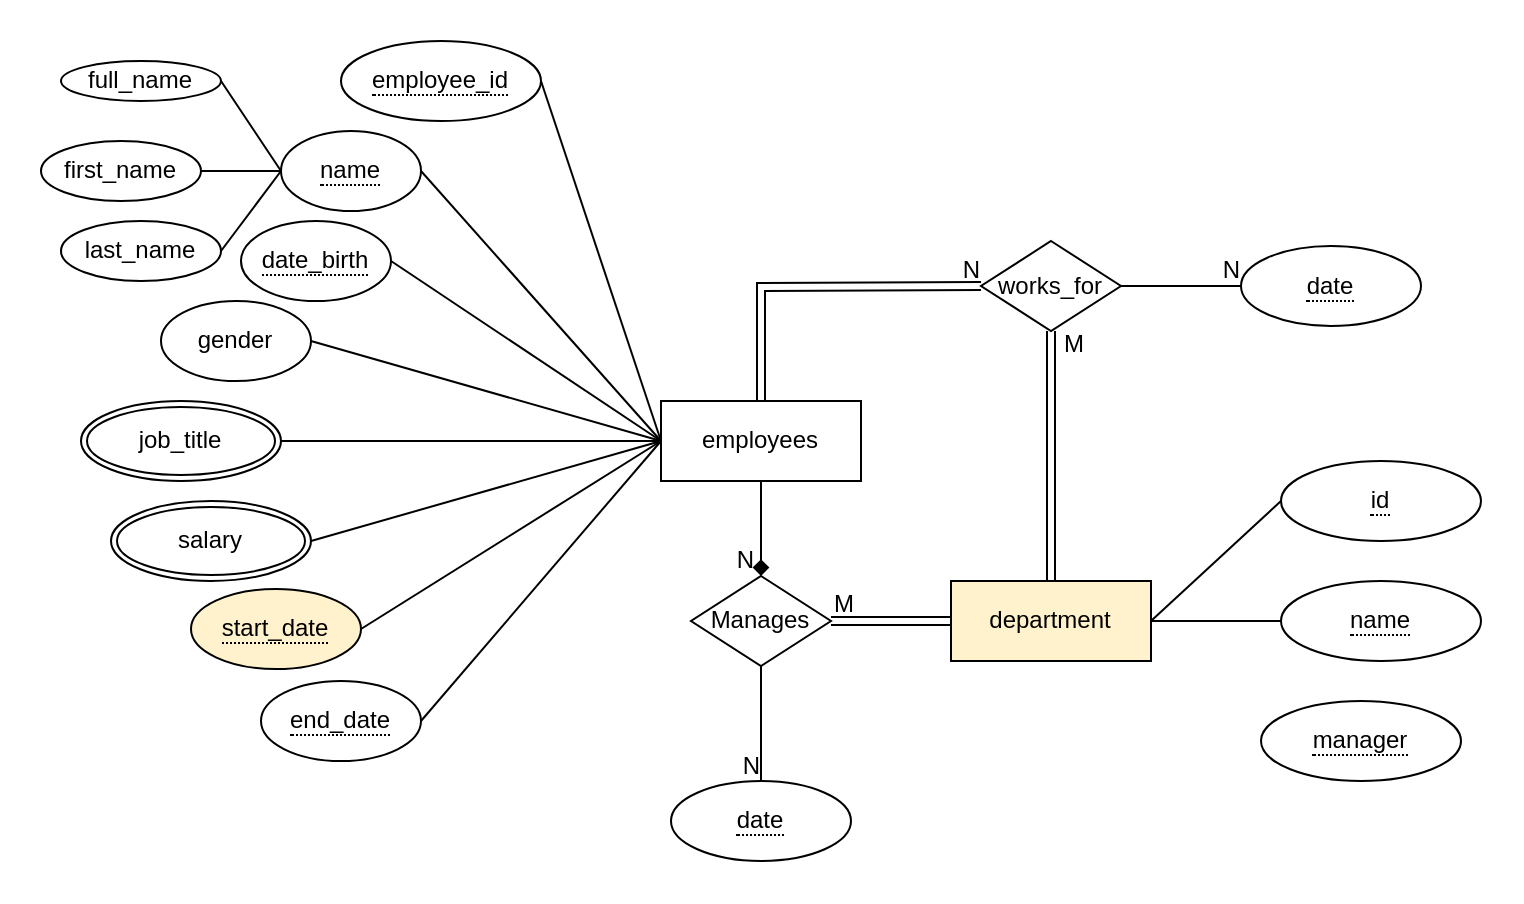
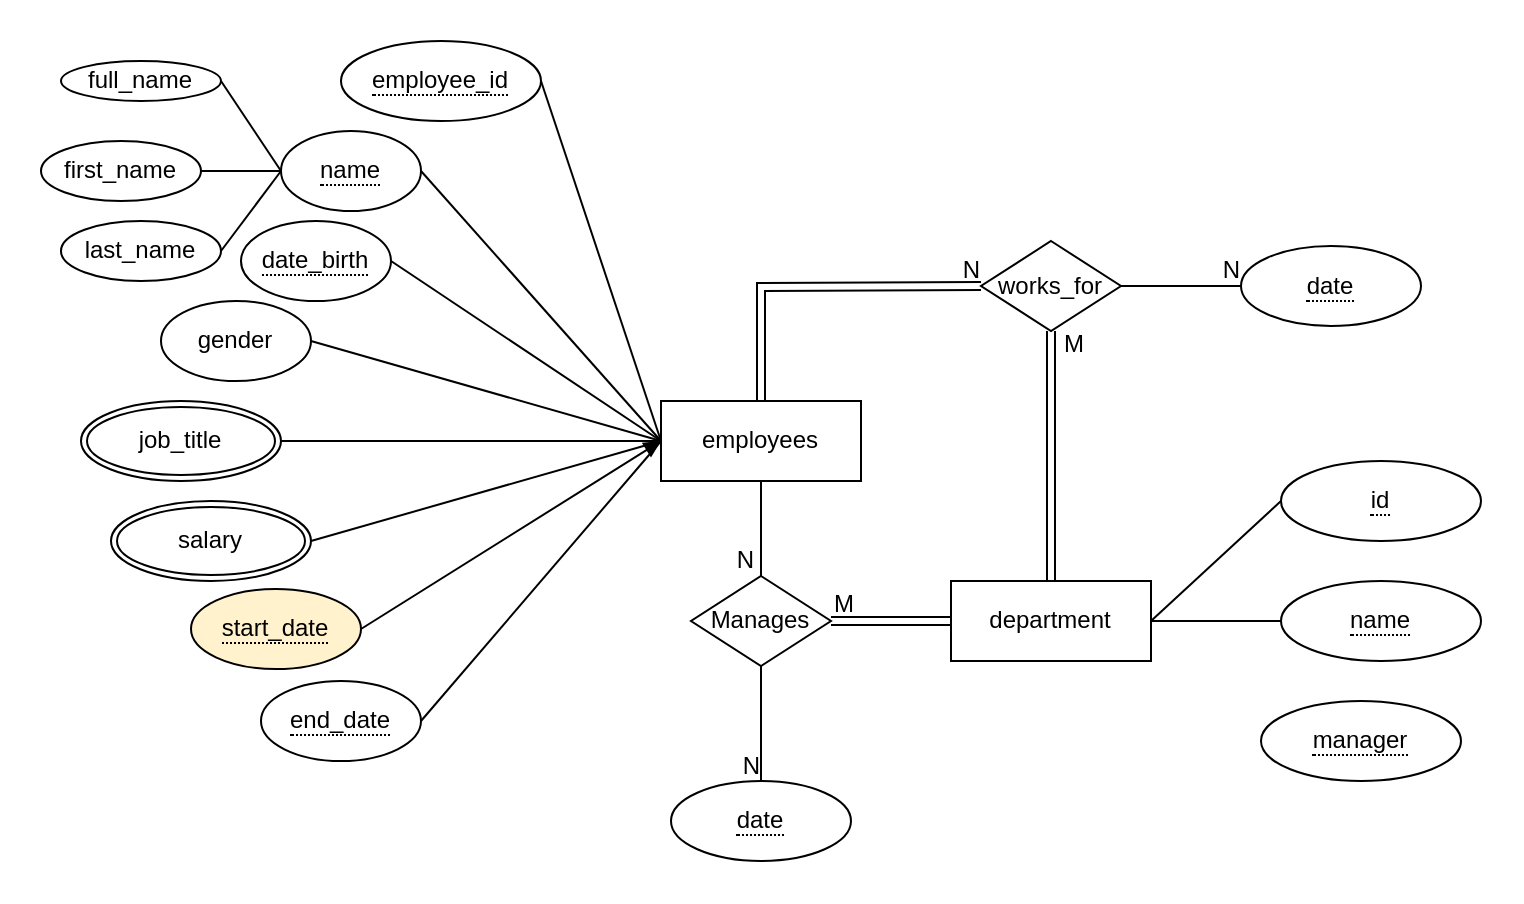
- <mxCell id="20" value="" style="endArrow=none;html=1;rounded=0;exitX=1;exitY=0.5;exitDx=0;exitDy=0;entryX=0;entryY=0.5;entryDx=0;entryDy=0;" parent="1" source="18" target="2" edge="1"><mxGeometry relative="1" as="geometry"><mxPoint x="320" y="240" as="sourcePoint" /><mxPoint x="480" y="240" as="targetPoint" /></mxGeometry></mxCell>
+ <mxCell id="20" value="" style="endArrow=block;html=1;rounded=0;exitX=1;exitY=0.5;exitDx=0;exitDy=0;entryX=0;entryY=0.5;entryDx=0;entryDy=0;" parent="1" source="18" target="2" edge="1"><mxGeometry relative="1" as="geometry"><mxPoint x="320" y="240" as="sourcePoint" /><mxPoint x="480" y="240" as="targetPoint" /></mxGeometry></mxCell>
- <mxCell id="36" value="" style="endArrow=diamond;html=1;rounded=0;entryX=0.5;entryY=0;entryDx=0;entryDy=0;exitX=0.5;exitY=1;exitDx=0;exitDy=0;" edge="1" parent="1" source="2" target="31"><mxGeometry relative="1" as="geometry"><mxPoint x="300" y="240" as="sourcePoint" /><mxPoint x="460" y="240" as="targetPoint" /></mxGeometry></mxCell>
+ <mxCell id="36" value="" style="endArrow=none;html=1;rounded=0;entryX=0.5;entryY=0;entryDx=0;entryDy=0;exitX=0.5;exitY=1;exitDx=0;exitDy=0;" edge="1" parent="1" source="2" target="31"><mxGeometry relative="1" as="geometry"><mxPoint x="300" y="240" as="sourcePoint" /><mxPoint x="460" y="240" as="targetPoint" /></mxGeometry></mxCell>
- <mxCell id="3" value="department" style="whiteSpace=wrap;html=1;align=center;fillColor=#fff2cc;" parent="1" vertex="1"><mxGeometry x="475" y="290" width="100" height="40" as="geometry" /></mxCell>
+ <mxCell id="3" value="department" style="whiteSpace=wrap;html=1;align=center;" parent="1" vertex="1"><mxGeometry x="475" y="290" width="100" height="40" as="geometry" /></mxCell>
